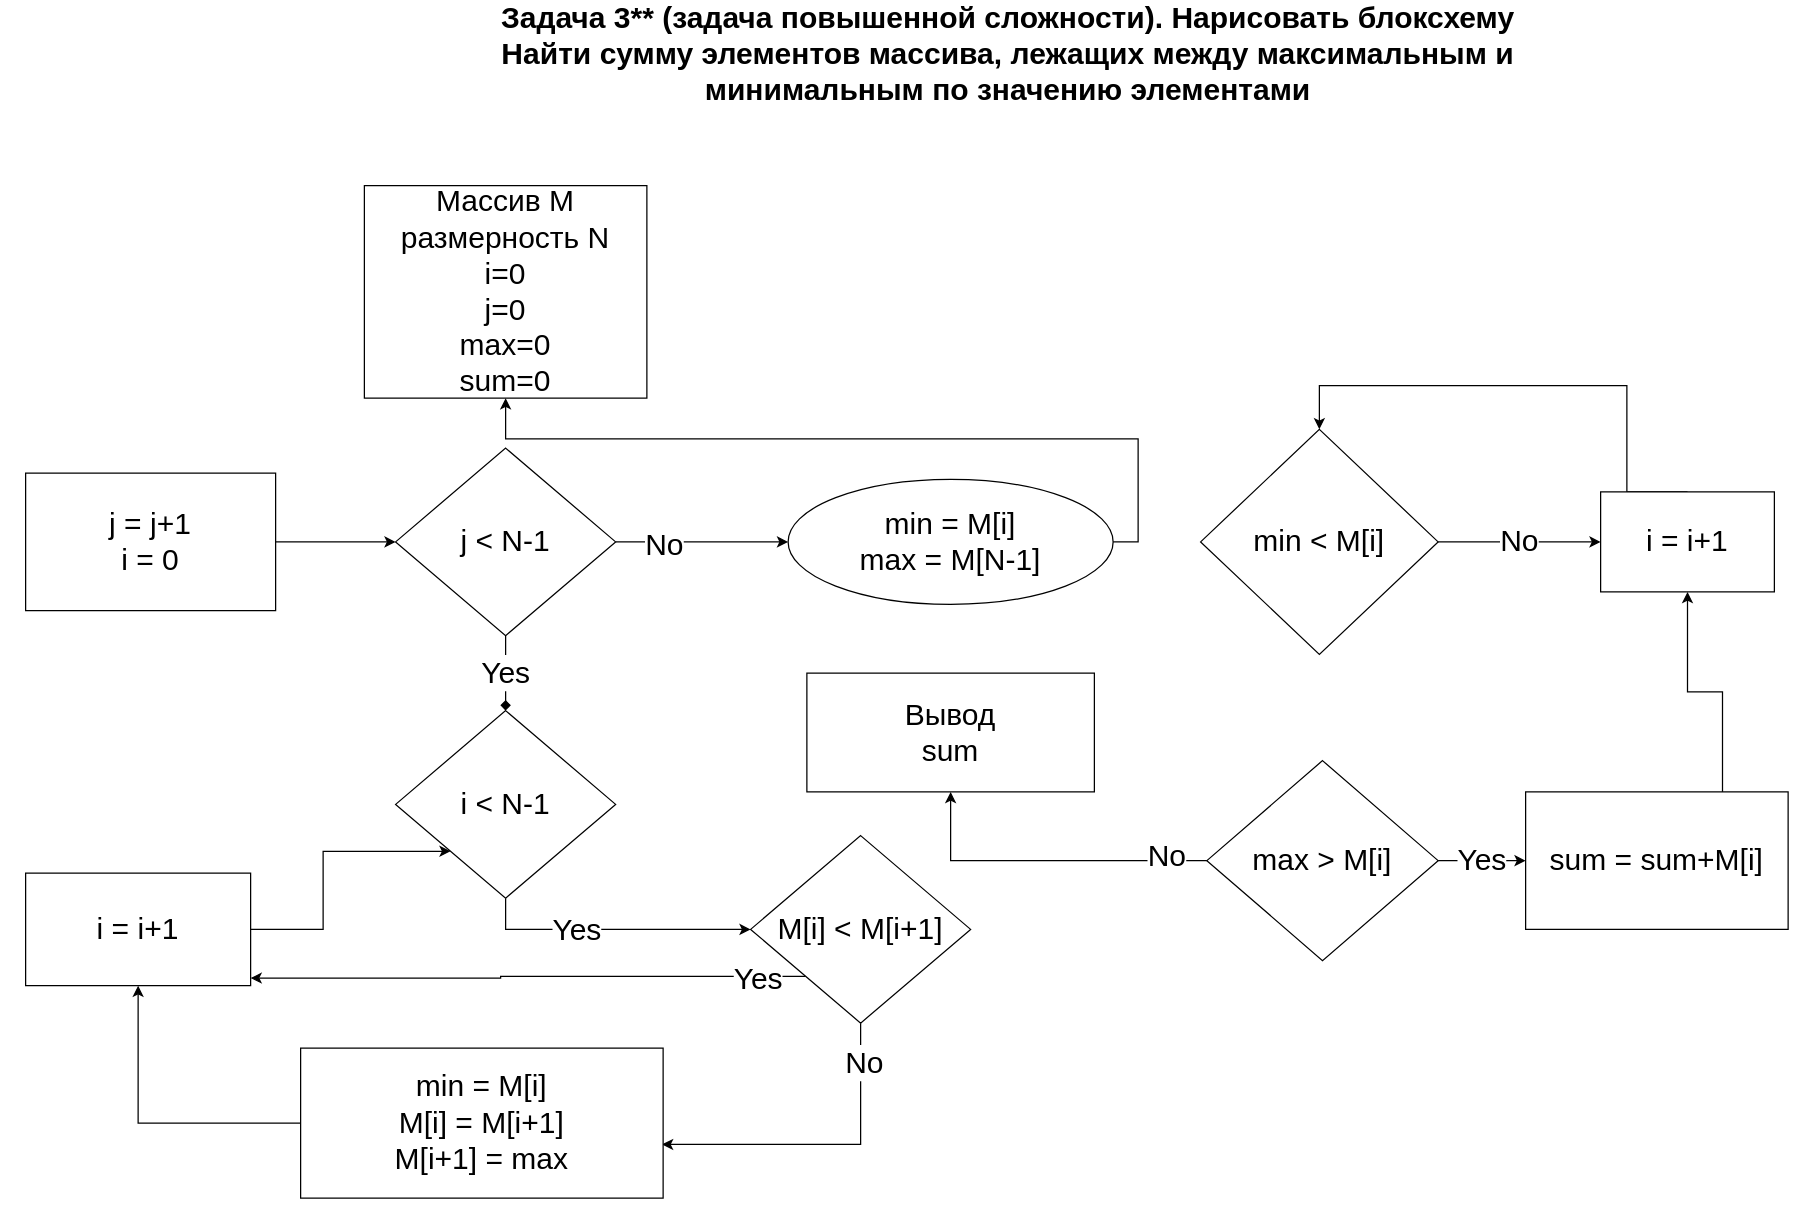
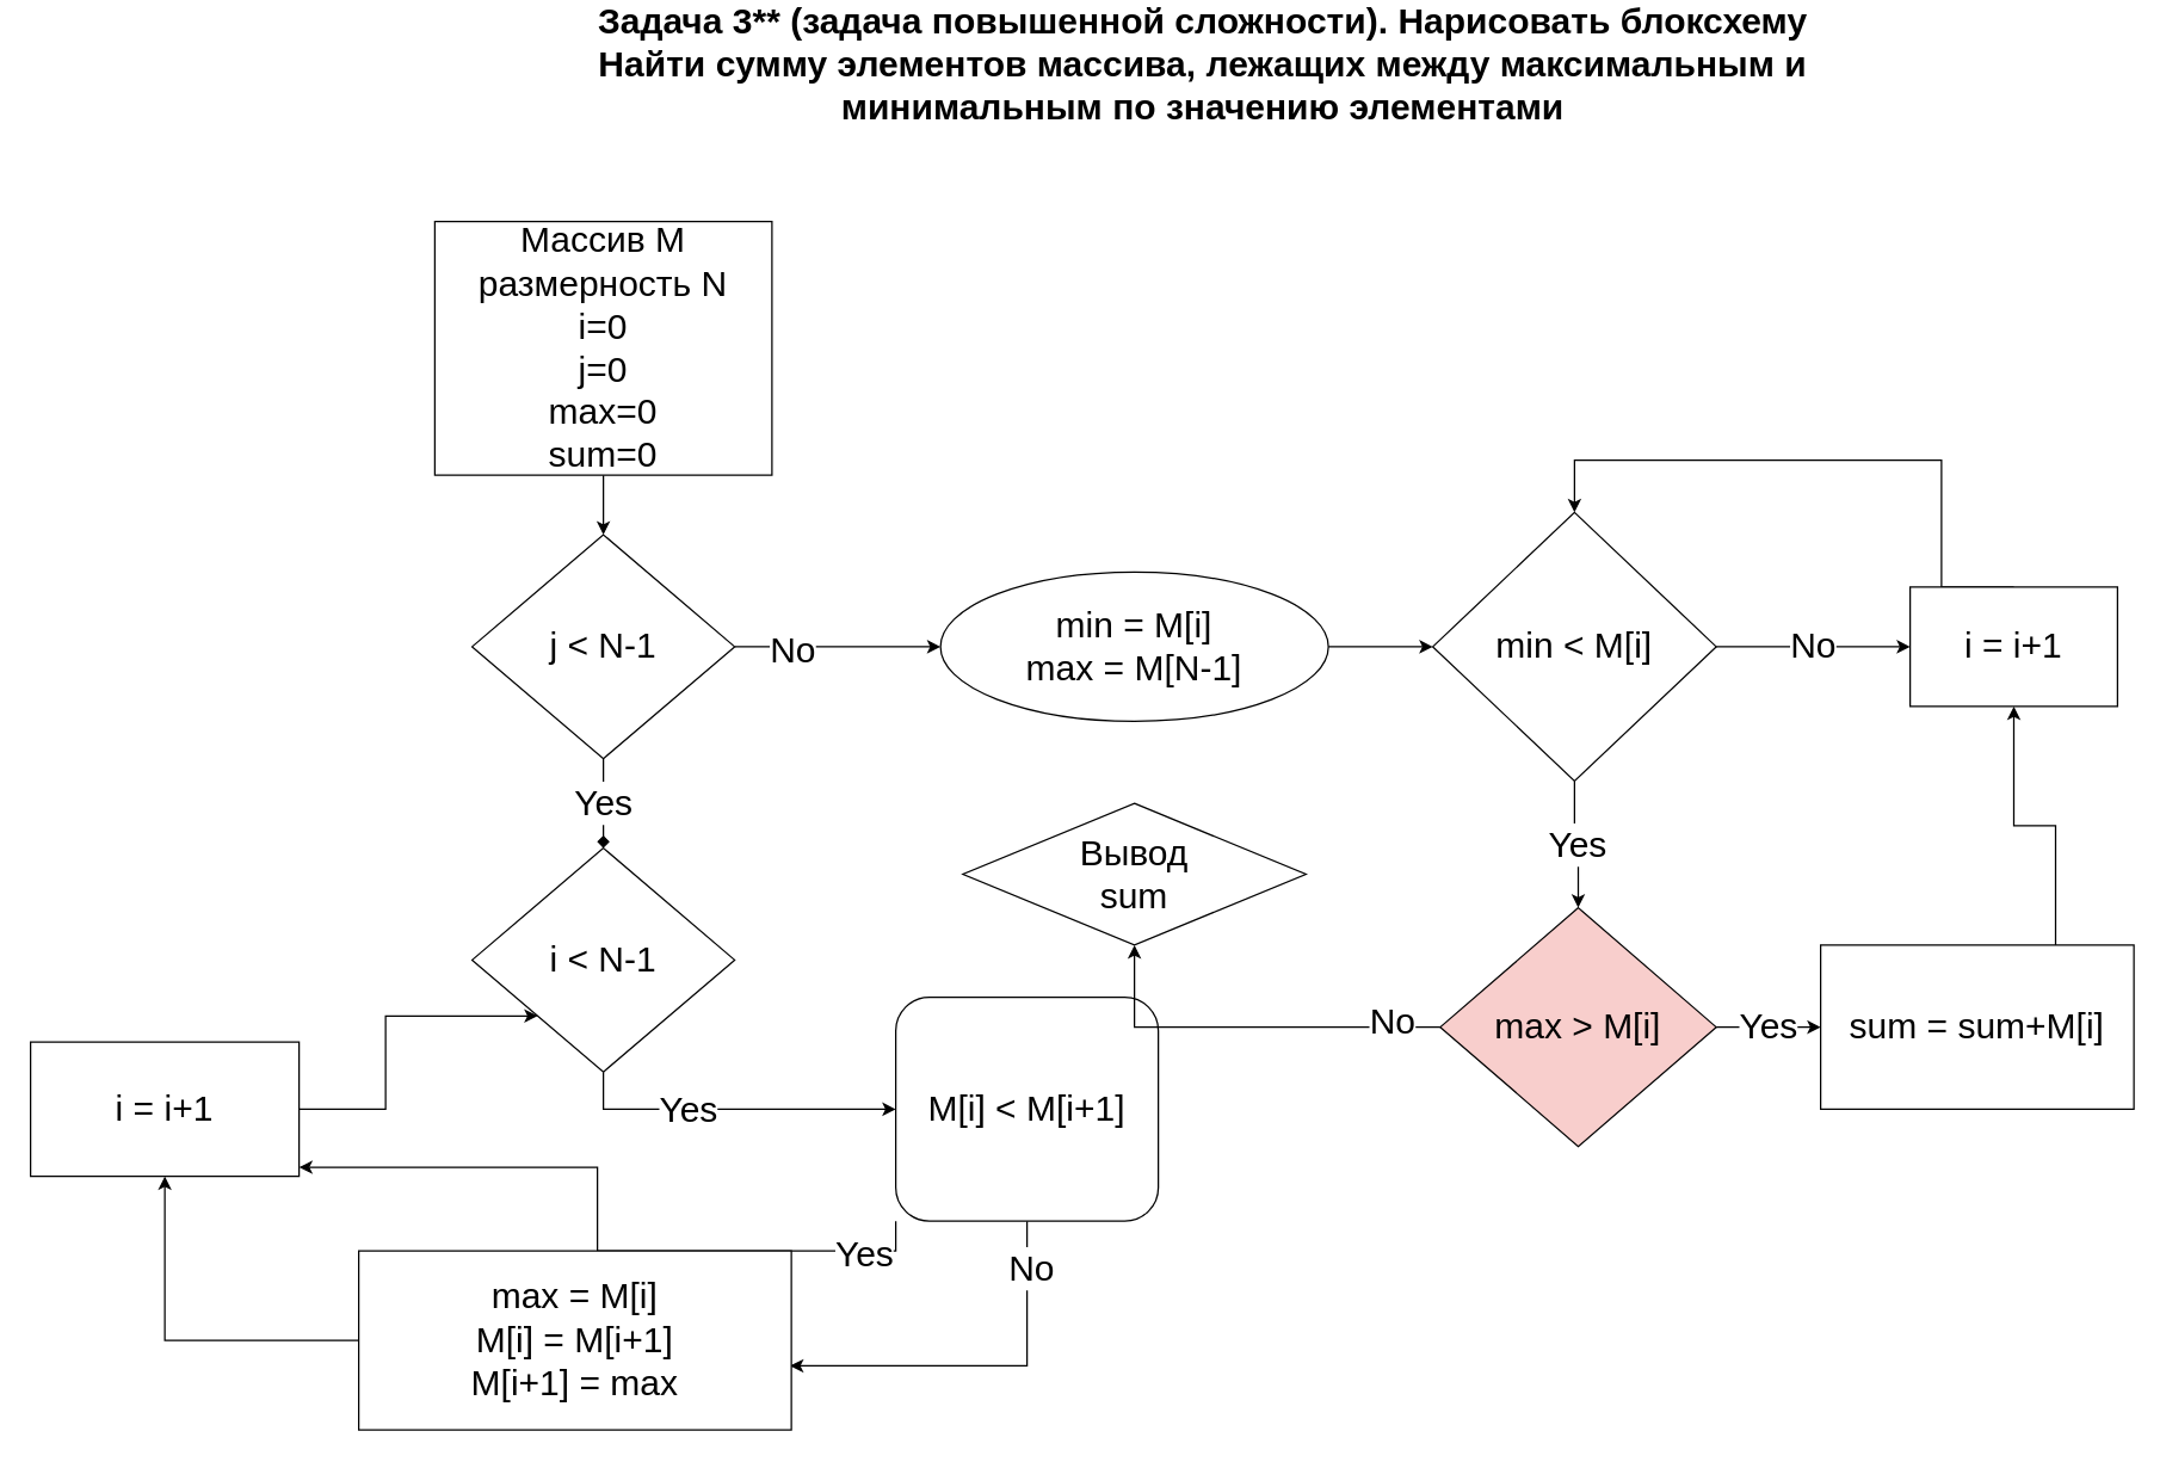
+ <mxCell id="2" style="edgeStyle=orthogonalEdgeStyle;rounded=0;orthogonalLoop=1;jettySize=auto;html=1;exitX=0.5;exitY=1;exitDx=0;exitDy=0;entryX=0.5;entryY=0;entryDx=0;entryDy=0;fontSize=24;" parent="1" source="3" target="7" edge="1"><mxGeometry relative="1" as="geometry" /></mxCell>
- <mxCell id="8" style="edgeStyle=orthogonalEdgeStyle;rounded=0;orthogonalLoop=1;jettySize=auto;html=1;exitX=1;exitY=0.5;exitDx=0;exitDy=0;fontSize=24;" parent="1" source="9" target="3" edge="1"><mxGeometry relative="1" as="geometry" /></mxCell>
+ <mxCell id="8" style="edgeStyle=orthogonalEdgeStyle;rounded=0;orthogonalLoop=1;jettySize=auto;html=1;exitX=1;exitY=0.5;exitDx=0;exitDy=0;entryX=0;entryY=0.5;entryDx=0;entryDy=0;fontSize=24;" parent="1" source="9" target="26" edge="1"><mxGeometry relative="1" as="geometry" /></mxCell>
- <mxCell id="23" value="j = j+1&lt;br&gt;i = 0" style="rounded=0;whiteSpace=wrap;html=1;fontSize=24;" parent="1" vertex="1"><mxGeometry x="20" y="370" width="200" height="110" as="geometry" /></mxCell>
- <mxCell id="22" style="edgeStyle=orthogonalEdgeStyle;rounded=0;orthogonalLoop=1;jettySize=auto;html=1;exitX=1;exitY=0.5;exitDx=0;exitDy=0;fontSize=24;" parent="1" source="23" target="7" edge="1"><mxGeometry relative="1" as="geometry" /></mxCell>
+ <mxCell id="25" value="Yes" style="edgeStyle=orthogonalEdgeStyle;rounded=0;orthogonalLoop=1;jettySize=auto;html=1;exitX=0.5;exitY=1;exitDx=0;exitDy=0;entryX=0.5;entryY=0;entryDx=0;entryDy=0;fontSize=24;" parent="1" source="26" target="32" edge="1"><mxGeometry relative="1" as="geometry" /></mxCell>
- <mxCell id="33" value="Вывод&lt;br&gt;sum" style="rounded=0;whiteSpace=wrap;html=1;fontSize=24;" parent="1" vertex="1"><mxGeometry x="645" y="530" width="230" height="95" as="geometry" /></mxCell>
+ <mxCell id="33" value="Вывод&lt;br&gt;sum" style="rhombus;whiteSpace=wrap;html=1;fontSize=24;" parent="1" vertex="1"><mxGeometry x="645" y="530" width="230" height="95" as="geometry" /></mxCell>
- <mxCell id="32" value="max &amp;gt; M[i]" style="rhombus;whiteSpace=wrap;html=1;fontSize=24;" parent="1" vertex="1"><mxGeometry x="965" y="600" width="185" height="160" as="geometry" /></mxCell>
+ <mxCell id="32" value="max &amp;gt; M[i]" style="rhombus;whiteSpace=wrap;html=1;fontSize=24;fillColor=#f8cecc;" parent="1" vertex="1"><mxGeometry x="965" y="600" width="185" height="160" as="geometry" /></mxCell>
- <mxCell id="17" value="M[i] &amp;lt; M[i+1]" style="rhombus;whiteSpace=wrap;html=1;fontSize=24;" parent="1" vertex="1"><mxGeometry x="600" y="660" width="176" height="150" as="geometry" /></mxCell>
+ <mxCell id="17" value="M[i] &amp;lt; M[i+1]" style="whiteSpace=wrap;html=1;fontSize=24;rounded=1;" parent="1" vertex="1"><mxGeometry x="600" y="660" width="176" height="150" as="geometry" /></mxCell>
- <mxCell id="19" value="min = M[i]&lt;br&gt;M[i] = M[i+1]&lt;br&gt;M[i+1] = max" style="rounded=0;whiteSpace=wrap;html=1;fontSize=24;" parent="1" vertex="1"><mxGeometry x="240" y="830" width="290" height="120" as="geometry" /></mxCell>
+ <mxCell id="19" value="max = M[i]&lt;br&gt;M[i] = M[i+1]&lt;br&gt;M[i+1] = max" style="rounded=0;whiteSpace=wrap;html=1;fontSize=24;" parent="1" vertex="1"><mxGeometry x="240" y="830" width="290" height="120" as="geometry" /></mxCell>
